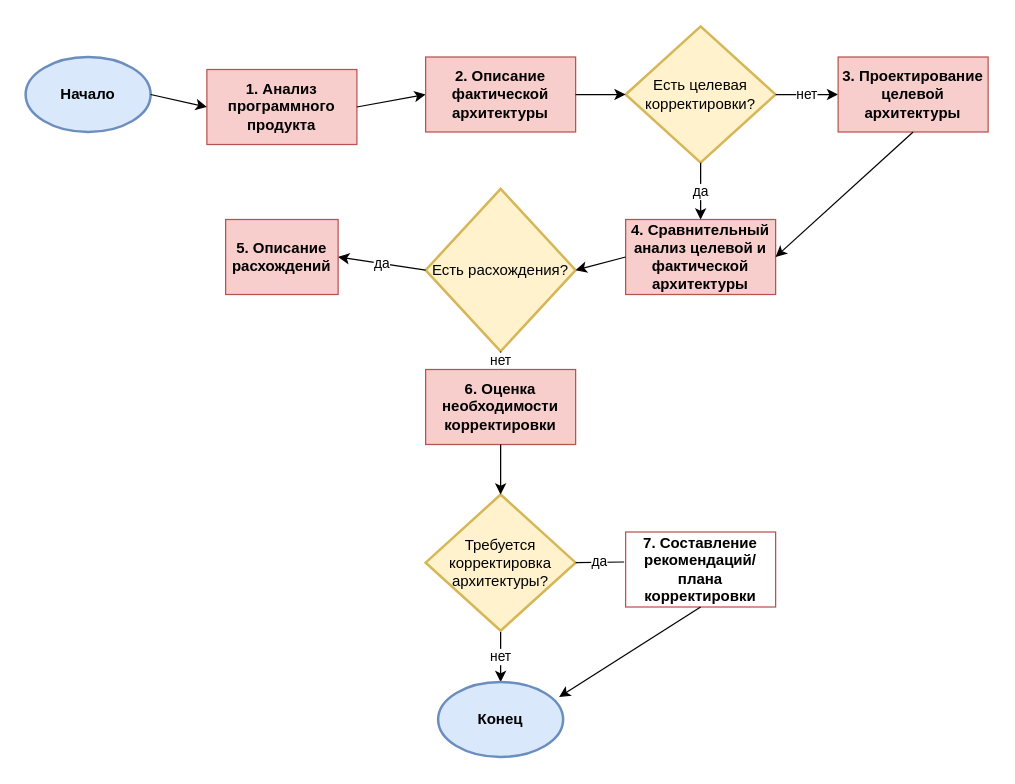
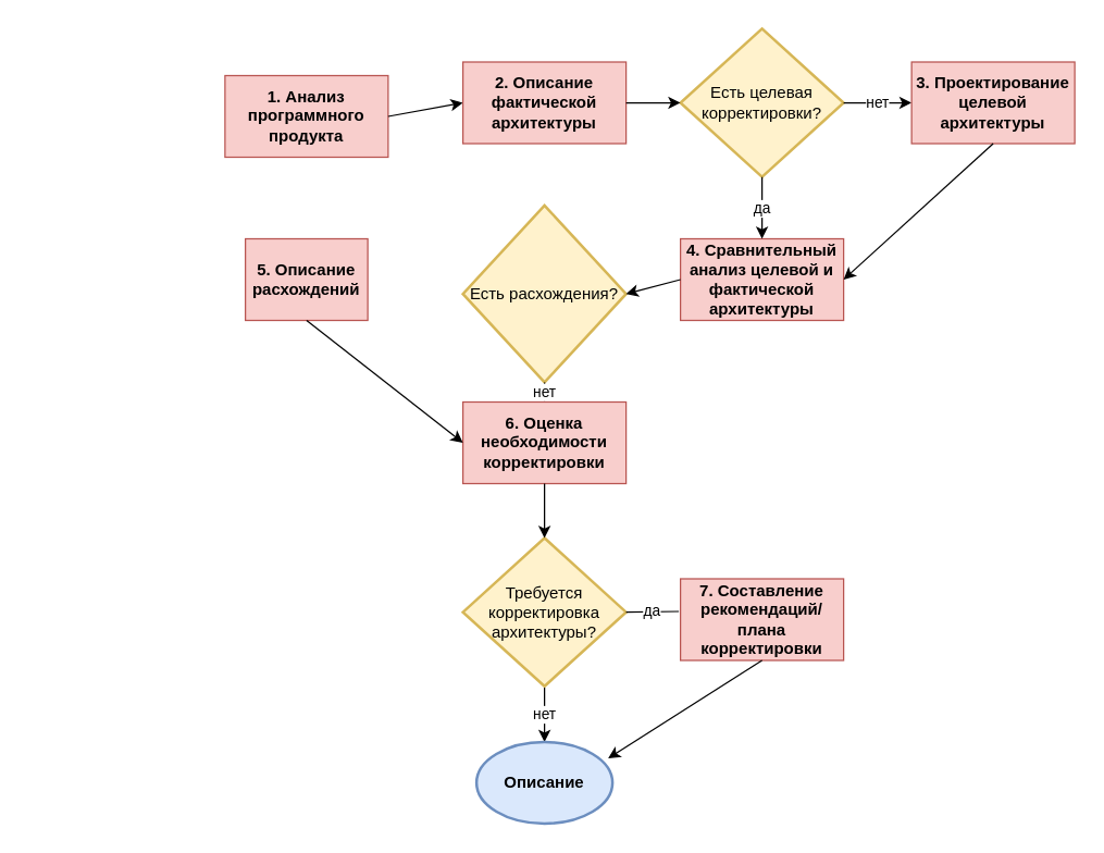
- <mxCell id="2" value="&lt;b&gt;Начало&lt;/b&gt;" style="strokeWidth=2;html=1;shape=mxgraph.flowchart.start_1;whiteSpace=wrap;fillColor=#dae8fc;strokeColor=#6c8ebf;" vertex="1" parent="1"><mxGeometry x="20" y="45" width="100" height="60" as="geometry" /></mxCell>
- <mxCell id="4" value="" style="endArrow=classic;html=1;rounded=0;exitX=1;exitY=0.5;exitDx=0;exitDy=0;exitPerimeter=0;entryX=0;entryY=0.5;entryDx=0;entryDy=0;" edge="1" parent="1" source="2" target="3"><mxGeometry width="50" height="50" relative="1" as="geometry"><mxPoint x="140" y="105" as="sourcePoint" /><mxPoint x="190" y="55" as="targetPoint" /></mxGeometry></mxCell>
- <mxCell id="17" value="да" style="endArrow=classic;html=1;rounded=0;exitX=0;exitY=0.5;exitDx=0;exitDy=0;exitPerimeter=0;entryX=1;entryY=0.5;entryDx=0;entryDy=0;" edge="1" parent="1" source="13" target="16"><mxGeometry width="50" height="50" relative="1" as="geometry"><mxPoint x="220" y="345" as="sourcePoint" /><mxPoint x="270" y="295" as="targetPoint" /></mxGeometry></mxCell>
+ <mxCell id="27" value="" style="endArrow=classic;html=1;rounded=0;exitX=0.5;exitY=1;exitDx=0;exitDy=0;entryX=0;entryY=0.5;entryDx=0;entryDy=0;" edge="1" parent="1" source="16" target="25"><mxGeometry width="50" height="50" relative="1" as="geometry"><mxPoint x="210" y="375" as="sourcePoint" /><mxPoint x="260" y="325" as="targetPoint" /></mxGeometry></mxCell>
- <mxCell id="20" value="&lt;b&gt;7. Составление рекомендаций/плана корректировки&lt;/b&gt;" style="rounded=0;whiteSpace=wrap;html=1;fillColor=#ffffff;strokeColor=#b85450;" vertex="1" parent="1"><mxGeometry x="500" y="425" width="120" height="60" as="geometry" /></mxCell>
+ <mxCell id="20" value="&lt;b&gt;7. Составление рекомендаций/плана корректировки&lt;/b&gt;" style="rounded=0;whiteSpace=wrap;html=1;fillColor=#f8cecc;strokeColor=#b85450;" vertex="1" parent="1"><mxGeometry x="500" y="425" width="120" height="60" as="geometry" /></mxCell>
- <mxCell id="23" value="&lt;b&gt;Конец&lt;/b&gt;" style="strokeWidth=2;html=1;shape=mxgraph.flowchart.start_1;whiteSpace=wrap;fillColor=#dae8fc;strokeColor=#6c8ebf;" vertex="1" parent="1"><mxGeometry x="350" y="545" width="100" height="60" as="geometry" /></mxCell>
+ <mxCell id="23" value="&lt;b&gt;Описание&lt;/b&gt;" style="strokeWidth=2;html=1;shape=mxgraph.flowchart.start_1;whiteSpace=wrap;fillColor=#dae8fc;strokeColor=#6c8ebf;" vertex="1" parent="1"><mxGeometry x="350" y="545" width="100" height="60" as="geometry" /></mxCell>
